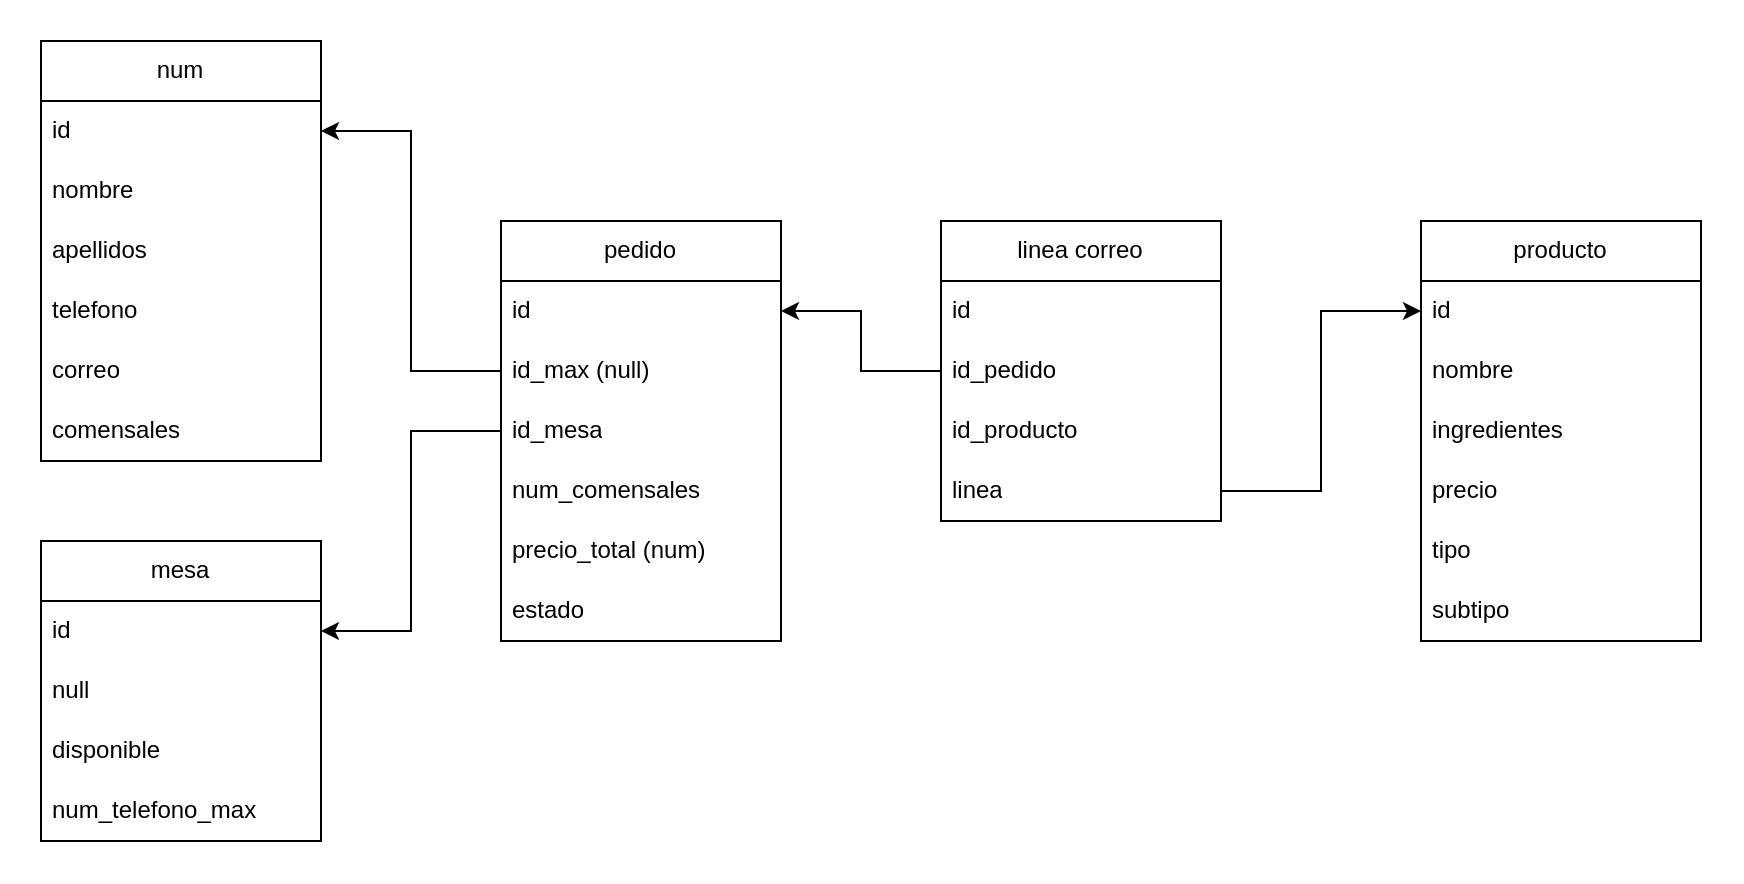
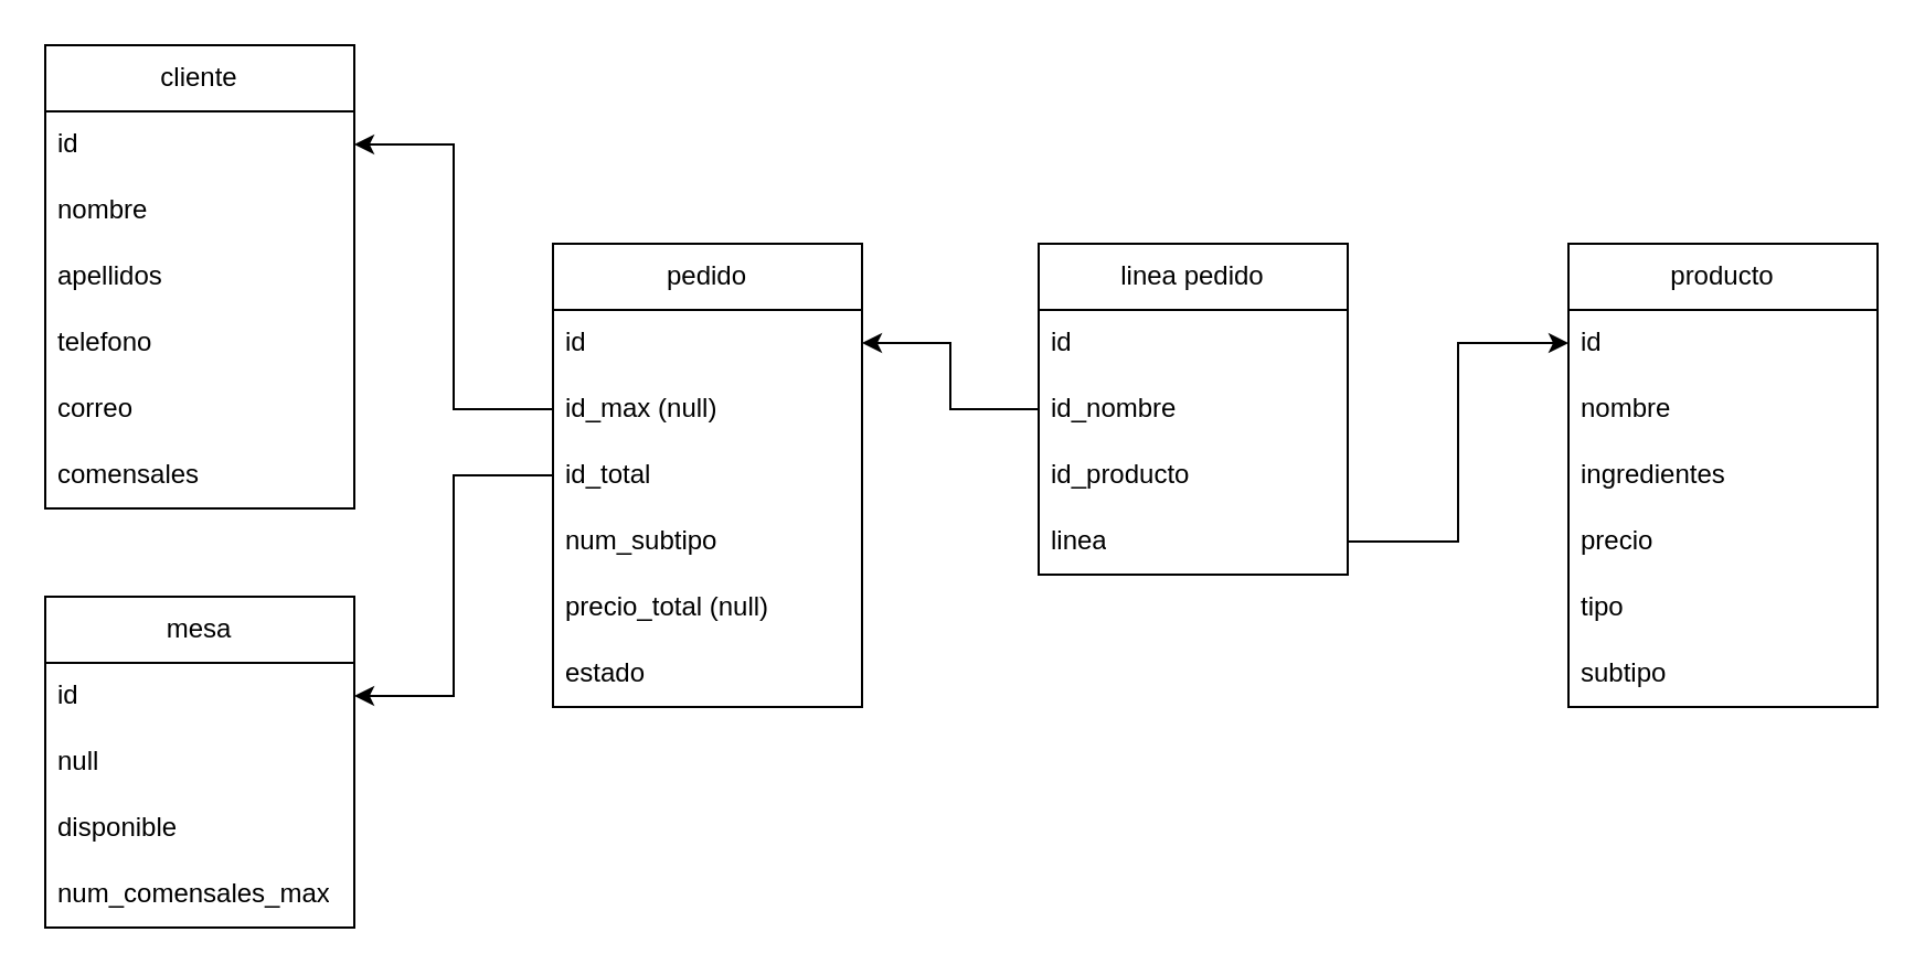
- <mxCell id="29" value="num" style="swimlane;fontStyle=0;childLayout=stackLayout;horizontal=1;startSize=30;horizontalStack=0;resizeParent=1;resizeParentMax=0;resizeLast=0;collapsible=1;marginBottom=0;whiteSpace=wrap;html=1;" vertex="1" parent="1"><mxGeometry x="20" y="20" width="140" height="210" as="geometry" /></mxCell>
+ <mxCell id="29" value="cliente" style="swimlane;fontStyle=0;childLayout=stackLayout;horizontal=1;startSize=30;horizontalStack=0;resizeParent=1;resizeParentMax=0;resizeLast=0;collapsible=1;marginBottom=0;whiteSpace=wrap;html=1;" vertex="1" parent="1"><mxGeometry x="20" y="20" width="140" height="210" as="geometry" /></mxCell>
- <mxCell id="9" value="linea correo" style="swimlane;fontStyle=0;childLayout=stackLayout;horizontal=1;startSize=30;horizontalStack=0;resizeParent=1;resizeParentMax=0;resizeLast=0;collapsible=1;marginBottom=0;whiteSpace=wrap;html=1;" parent="1" vertex="1"><mxGeometry x="470" y="110" width="140" height="150" as="geometry"><mxRectangle x="920" y="130" width="110" height="30" as="alternateBounds" /></mxGeometry></mxCell>
+ <mxCell id="9" value="linea pedido" style="swimlane;fontStyle=0;childLayout=stackLayout;horizontal=1;startSize=30;horizontalStack=0;resizeParent=1;resizeParentMax=0;resizeLast=0;collapsible=1;marginBottom=0;whiteSpace=wrap;html=1;" parent="1" vertex="1"><mxGeometry x="470" y="110" width="140" height="150" as="geometry"><mxRectangle x="920" y="130" width="110" height="30" as="alternateBounds" /></mxGeometry></mxCell>
- <mxCell id="11" value="id_pedido" style="text;strokeColor=none;fillColor=none;align=left;verticalAlign=middle;spacingLeft=4;spacingRight=4;overflow=hidden;points=[[0,0.5],[1,0.5]];portConstraint=eastwest;rotatable=0;whiteSpace=wrap;html=1;" parent="9" vertex="1"><mxGeometry y="60" width="140" height="30" as="geometry" /></mxCell>
+ <mxCell id="11" value="id_nombre" style="text;strokeColor=none;fillColor=none;align=left;verticalAlign=middle;spacingLeft=4;spacingRight=4;overflow=hidden;points=[[0,0.5],[1,0.5]];portConstraint=eastwest;rotatable=0;whiteSpace=wrap;html=1;" parent="9" vertex="1"><mxGeometry y="60" width="140" height="30" as="geometry" /></mxCell>
- <mxCell id="5" value="id_mesa" style="text;strokeColor=none;fillColor=none;align=left;verticalAlign=middle;spacingLeft=4;spacingRight=4;overflow=hidden;points=[[0,0.5],[1,0.5]];portConstraint=eastwest;rotatable=0;whiteSpace=wrap;html=1;" parent="2" vertex="1"><mxGeometry y="90" width="140" height="30" as="geometry" /></mxCell>
+ <mxCell id="5" value="id_total" style="text;strokeColor=none;fillColor=none;align=left;verticalAlign=middle;spacingLeft=4;spacingRight=4;overflow=hidden;points=[[0,0.5],[1,0.5]];portConstraint=eastwest;rotatable=0;whiteSpace=wrap;html=1;" parent="2" vertex="1"><mxGeometry y="90" width="140" height="30" as="geometry" /></mxCell>
- <mxCell id="6" value="num_comensales" style="text;strokeColor=none;fillColor=none;align=left;verticalAlign=middle;spacingLeft=4;spacingRight=4;overflow=hidden;points=[[0,0.5],[1,0.5]];portConstraint=eastwest;rotatable=0;whiteSpace=wrap;html=1;" vertex="1" parent="2"><mxGeometry y="120" width="140" height="30" as="geometry" /></mxCell>
+ <mxCell id="6" value="num_subtipo" style="text;strokeColor=none;fillColor=none;align=left;verticalAlign=middle;spacingLeft=4;spacingRight=4;overflow=hidden;points=[[0,0.5],[1,0.5]];portConstraint=eastwest;rotatable=0;whiteSpace=wrap;html=1;" vertex="1" parent="2"><mxGeometry y="120" width="140" height="30" as="geometry" /></mxCell>
- <mxCell id="7" value="precio_total (num)" style="text;strokeColor=none;fillColor=none;align=left;verticalAlign=middle;spacingLeft=4;spacingRight=4;overflow=hidden;points=[[0,0.5],[1,0.5]];portConstraint=eastwest;rotatable=0;whiteSpace=wrap;html=1;" vertex="1" parent="2"><mxGeometry y="150" width="140" height="30" as="geometry" /></mxCell>
+ <mxCell id="7" value="precio_total (null)" style="text;strokeColor=none;fillColor=none;align=left;verticalAlign=middle;spacingLeft=4;spacingRight=4;overflow=hidden;points=[[0,0.5],[1,0.5]];portConstraint=eastwest;rotatable=0;whiteSpace=wrap;html=1;" vertex="1" parent="2"><mxGeometry y="150" width="140" height="30" as="geometry" /></mxCell>
- <mxCell id="27" value="num_telefono_max" style="text;strokeColor=none;fillColor=none;align=left;verticalAlign=middle;spacingLeft=4;spacingRight=4;overflow=hidden;points=[[0,0.5],[1,0.5]];portConstraint=eastwest;rotatable=0;whiteSpace=wrap;html=1;" vertex="1" parent="23"><mxGeometry y="120" width="140" height="30" as="geometry" /></mxCell>
+ <mxCell id="27" value="num_comensales_max" style="text;strokeColor=none;fillColor=none;align=left;verticalAlign=middle;spacingLeft=4;spacingRight=4;overflow=hidden;points=[[0,0.5],[1,0.5]];portConstraint=eastwest;rotatable=0;whiteSpace=wrap;html=1;" vertex="1" parent="23"><mxGeometry y="120" width="140" height="30" as="geometry" /></mxCell>
